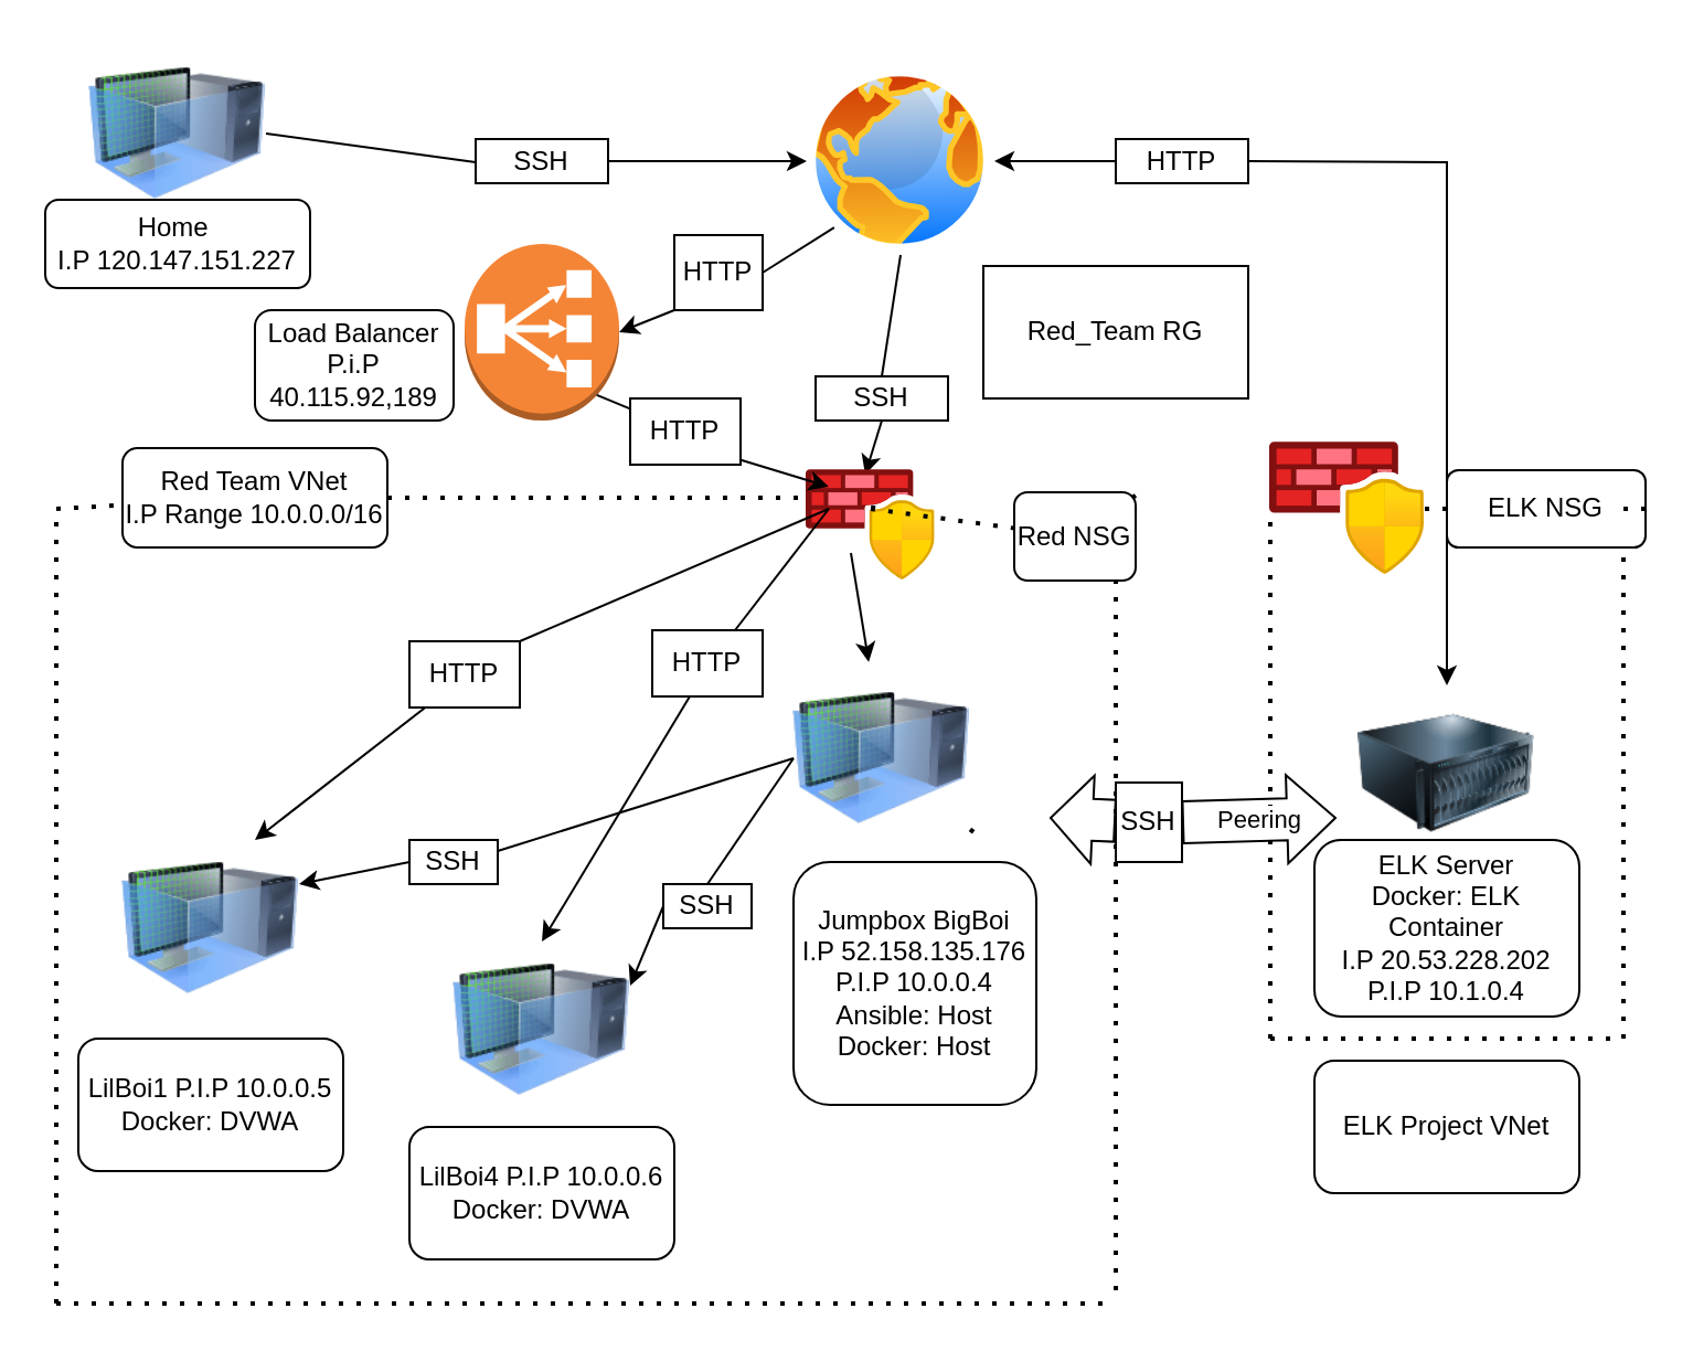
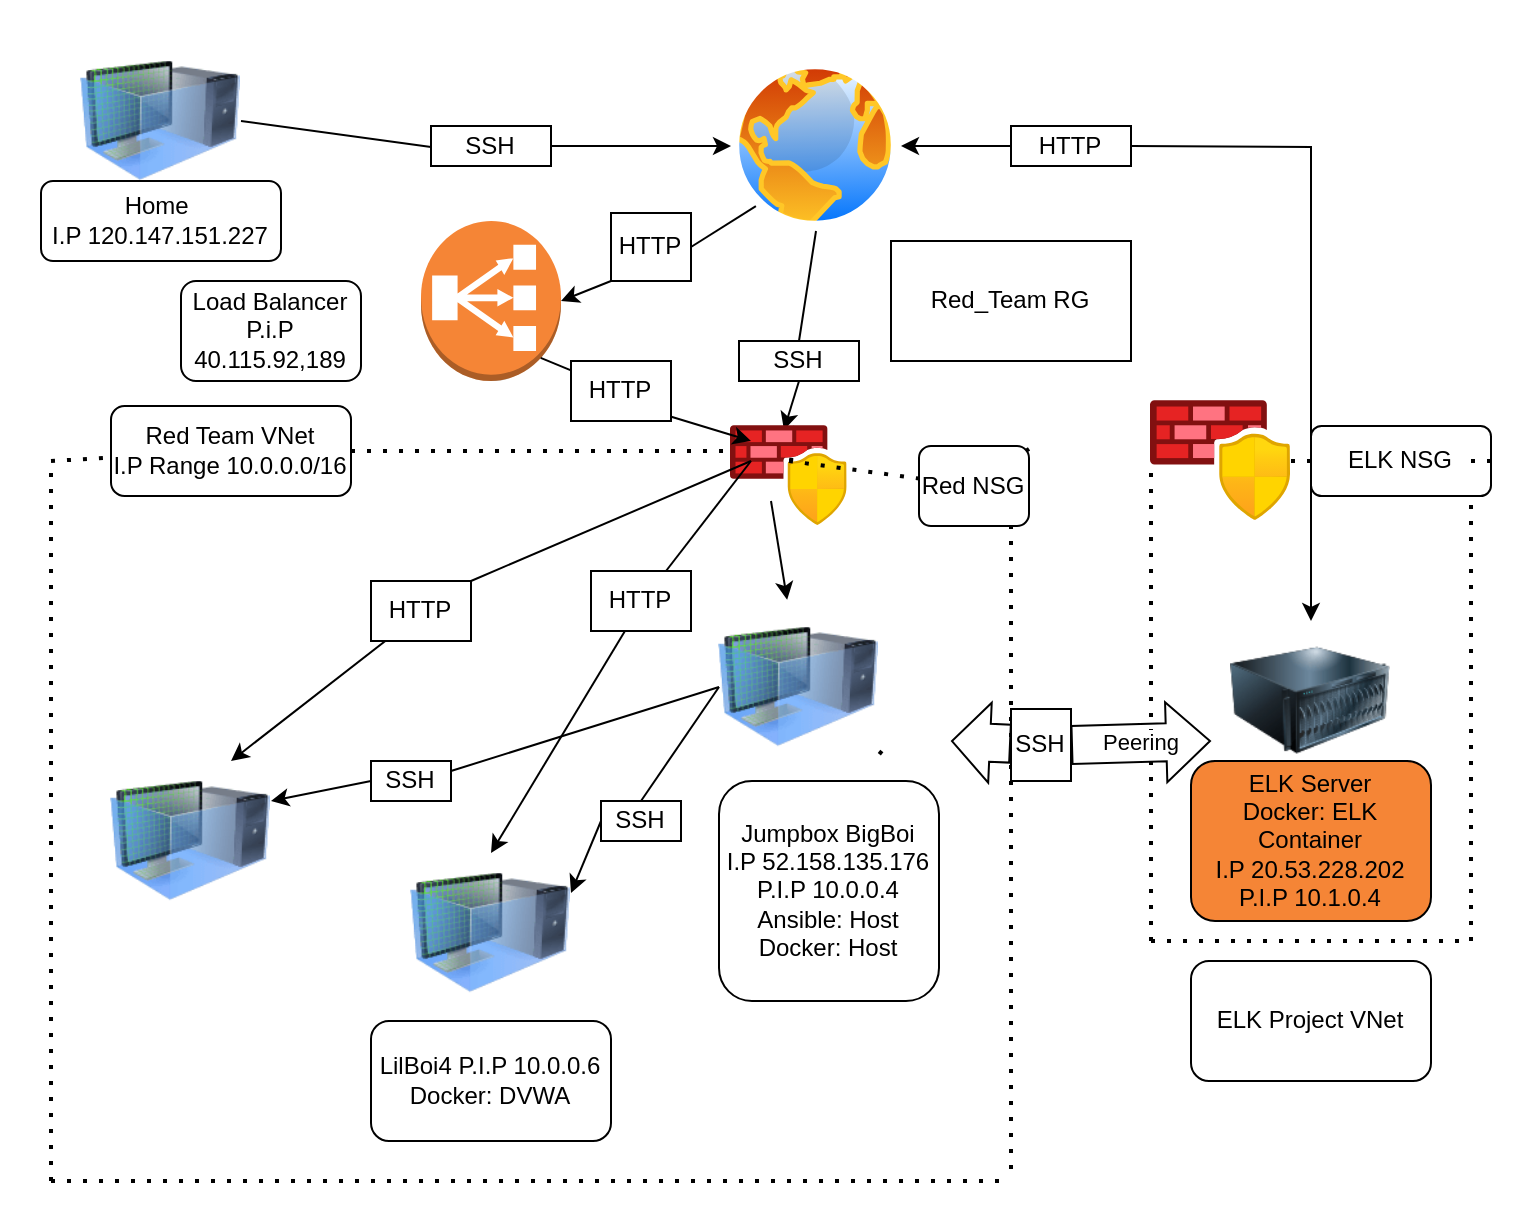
- <mxCell id="12" value="Load Balancer P.i.P 40.115.92,189" style="rounded=1;whiteSpace=wrap;html=1;" parent="1" vertex="1"><mxGeometry x="115" y="140" width="90" height="50" as="geometry" /></mxCell>
+ <mxCell id="12" value="Load Balancer P.i.P 40.115.92,189" style="rounded=1;whiteSpace=wrap;html=1;" parent="1" vertex="1"><mxGeometry x="90" y="140" width="90" height="50" as="geometry" /></mxCell>
- <mxCell id="37" value="ELK Server&lt;br&gt;Docker: ELK Container&lt;br&gt;I.P 20.53.228.202&lt;br&gt;P.I.P 10.1.0.4" style="rounded=1;whiteSpace=wrap;html=1;" vertex="1" parent="1"><mxGeometry x="595" y="380" width="120" height="80" as="geometry" /></mxCell>
+ <mxCell id="37" value="ELK Server&lt;br&gt;Docker: ELK Container&lt;br&gt;I.P 20.53.228.202&lt;br&gt;P.I.P 10.1.0.4" style="rounded=1;whiteSpace=wrap;html=1;fillColor=#f58536;" vertex="1" parent="1"><mxGeometry x="595" y="380" width="120" height="80" as="geometry" /></mxCell>
- <mxCell id="7" value="LilBoi1 P.I.P 10.0.0.5&lt;br&gt;Docker: DVWA" style="rounded=1;whiteSpace=wrap;html=1;" parent="1" vertex="1"><mxGeometry x="35" y="470" width="120" height="60" as="geometry" /></mxCell>
